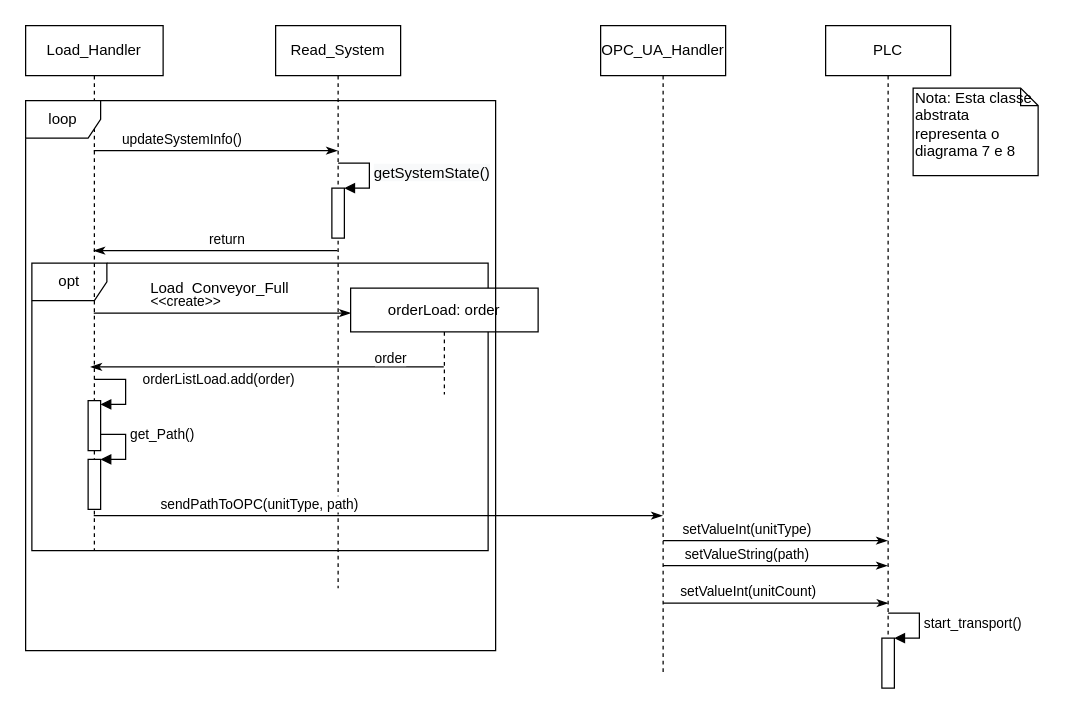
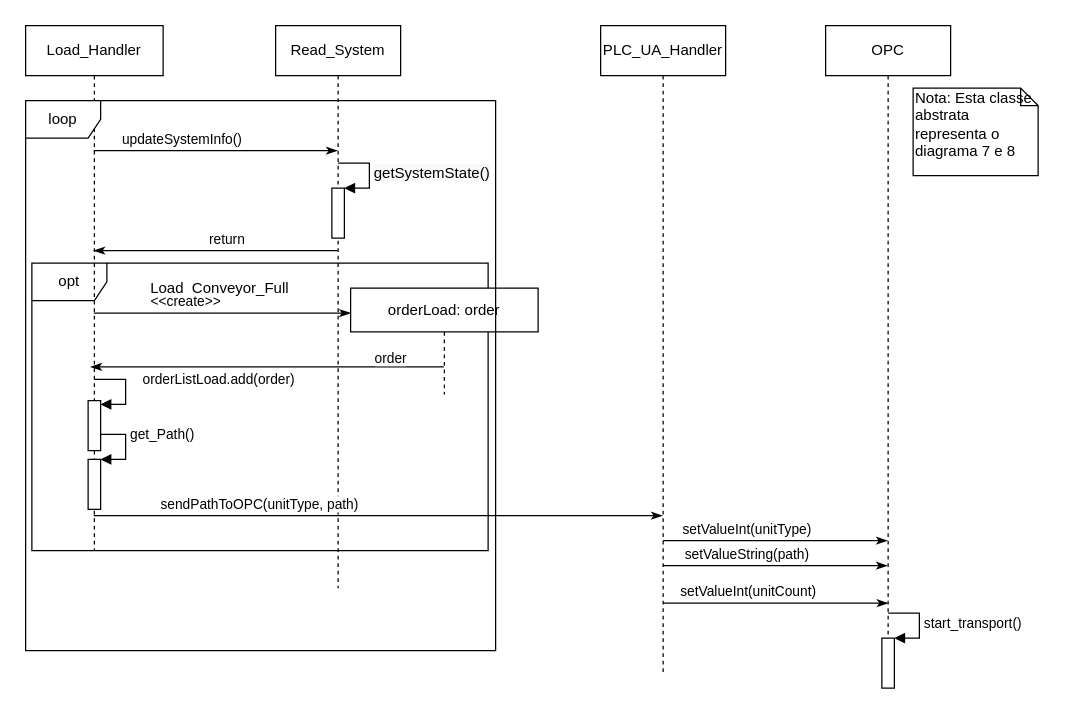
- <mxCell id="14" value="OPC_UA_Handler" style="shape=umlLifeline;perimeter=lifelinePerimeter;whiteSpace=wrap;html=1;container=1;collapsible=0;recursiveResize=0;outlineConnect=0;" parent="1" vertex="1"><mxGeometry x="480" y="20" width="100" height="520" as="geometry" /></mxCell>
+ <mxCell id="14" value="PLC_UA_Handler" style="shape=umlLifeline;perimeter=lifelinePerimeter;whiteSpace=wrap;html=1;container=1;collapsible=0;recursiveResize=0;outlineConnect=0;" parent="1" vertex="1"><mxGeometry x="480" y="20" width="100" height="520" as="geometry" /></mxCell>
- <mxCell id="15" value="PLC" style="shape=umlLifeline;perimeter=lifelinePerimeter;whiteSpace=wrap;html=1;container=1;collapsible=0;recursiveResize=0;outlineConnect=0;" parent="1" vertex="1"><mxGeometry x="660" y="20" width="100" height="530" as="geometry" /></mxCell>
+ <mxCell id="15" value="OPC" style="shape=umlLifeline;perimeter=lifelinePerimeter;whiteSpace=wrap;html=1;container=1;collapsible=0;recursiveResize=0;outlineConnect=0;" parent="1" vertex="1"><mxGeometry x="660" y="20" width="100" height="530" as="geometry" /></mxCell>
